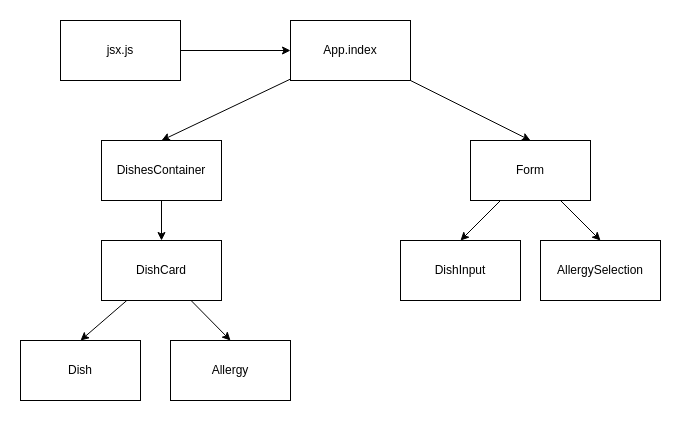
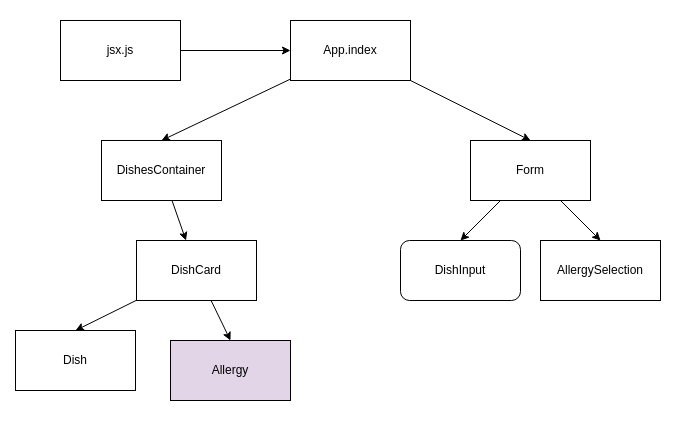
- <mxCell id="11" value="DishCard" style="rounded=0;whiteSpace=wrap;html=1;" vertex="1" parent="1"><mxGeometry x="101" y="240" width="120" height="60" as="geometry" /></mxCell>
+ <mxCell id="11" value="DishCard" style="rounded=0;whiteSpace=wrap;html=1;" vertex="1" parent="1"><mxGeometry x="136" y="240" width="120" height="60" as="geometry" /></mxCell>
- <mxCell id="17" value="DishInput" style="rounded=0;whiteSpace=wrap;html=1;" vertex="1" parent="1"><mxGeometry x="400" y="240" width="120" height="60" as="geometry" /></mxCell>
+ <mxCell id="17" value="DishInput" style="whiteSpace=wrap;html=1;rounded=1;" vertex="1" parent="1"><mxGeometry x="400" y="240" width="120" height="60" as="geometry" /></mxCell>
- <mxCell id="12" value="Dish" style="rounded=0;whiteSpace=wrap;html=1;" vertex="1" parent="1"><mxGeometry x="20" y="340" width="120" height="60" as="geometry" /></mxCell>
+ <mxCell id="12" value="Dish" style="rounded=0;whiteSpace=wrap;html=1;" vertex="1" parent="1"><mxGeometry x="15" y="330" width="120" height="60" as="geometry" /></mxCell>
- <mxCell id="13" value="Allergy" style="rounded=0;whiteSpace=wrap;html=1;" vertex="1" parent="1"><mxGeometry x="170" y="340" width="120" height="60" as="geometry" /></mxCell>
+ <mxCell id="13" value="Allergy" style="rounded=0;whiteSpace=wrap;html=1;fillColor=#e1d5e7;" vertex="1" parent="1"><mxGeometry x="170" y="340" width="120" height="60" as="geometry" /></mxCell>
